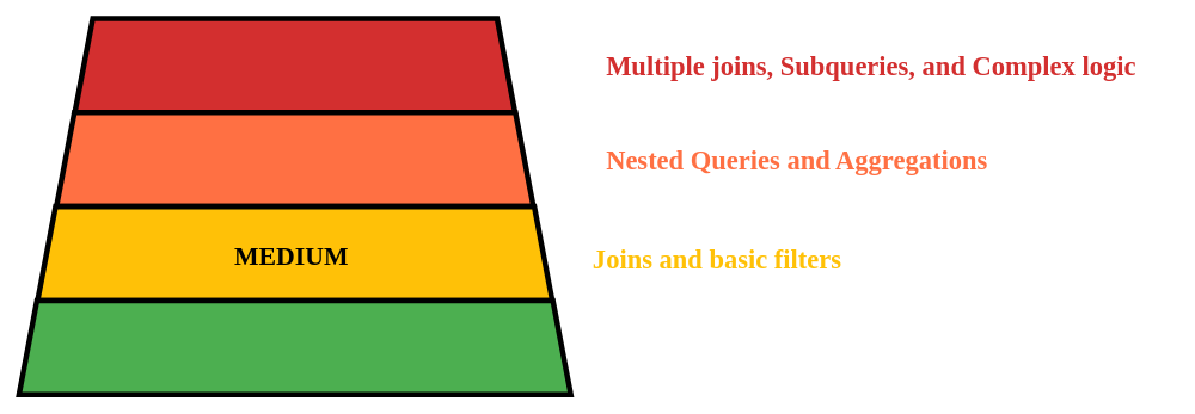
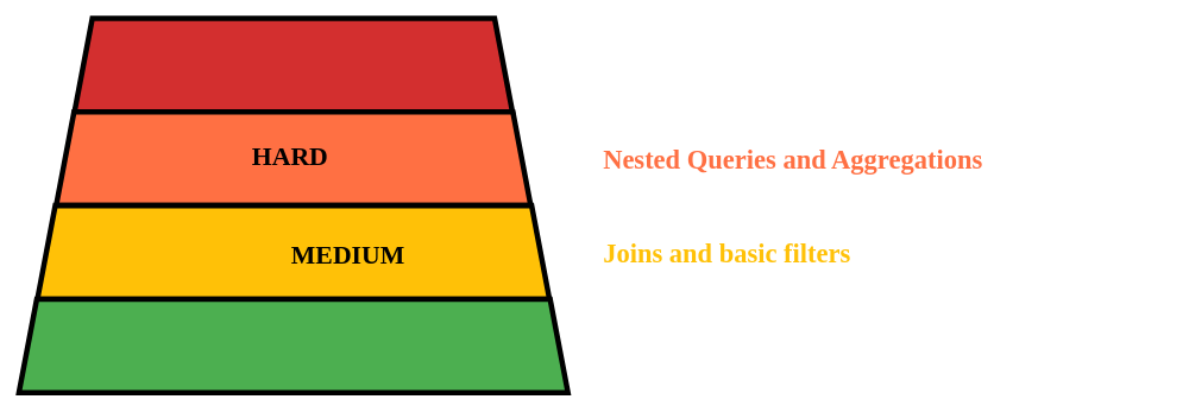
- <mxCell id="10" value="&lt;font style=&quot;font-size: 30px; color: rgb(211, 47, 47);&quot; face=&quot;Nunito&quot; data-font-src=&quot;https://fonts.googleapis.com/css?family=Nunito&quot;&gt;&lt;b style=&quot;&quot;&gt;Multiple joins, Subqueries, and Complex logic&lt;/b&gt;&lt;/font&gt;" style="text;html=1;align=left;verticalAlign=middle;whiteSpace=wrap;rounded=0;strokeWidth=3;" vertex="1" parent="1"><mxGeometry x="674" y="51" width="637" height="43" as="geometry" /></mxCell>
+ <mxCell id="6" value="&lt;font data-font-src=&quot;https://fonts.googleapis.com/css?family=Nunito&quot; face=&quot;Nunito&quot; style=&quot;font-size: 29px;&quot;&gt;&lt;b&gt;HARD&lt;/b&gt;&lt;/font&gt;" style="text;html=1;align=center;verticalAlign=middle;whiteSpace=wrap;rounded=0;" vertex="1" parent="1"><mxGeometry x="245.25" y="153" width="160" height="43" as="geometry" /></mxCell>
- <mxCell id="7" value="&lt;font face=&quot;Nunito&quot; style=&quot;font-size: 29px;&quot;&gt;&lt;b&gt;MEDIUM&lt;/b&gt;&lt;/font&gt;" style="text;html=1;align=center;verticalAlign=middle;whiteSpace=wrap;rounded=0;" vertex="1" parent="1"><mxGeometry x="245.25" y="264" width="160" height="43" as="geometry" /></mxCell>
+ <mxCell id="7" value="&lt;font face=&quot;Nunito&quot; style=&quot;font-size: 29px;&quot;&gt;&lt;b&gt;MEDIUM&lt;/b&gt;&lt;/font&gt;" style="text;html=1;align=center;verticalAlign=middle;whiteSpace=wrap;rounded=0;" vertex="1" parent="1"><mxGeometry x="310.25" y="264" width="160" height="43" as="geometry" /></mxCell>
- <mxCell id="8" value="&lt;font style=&quot;font-size: 30px; color: rgb(255, 193, 7);&quot; face=&quot;Nunito&quot; data-font-src=&quot;https://fonts.googleapis.com/css?family=Nunito&quot;&gt;&lt;b style=&quot;&quot;&gt;Joins and basic filters&lt;/b&gt;&lt;/font&gt;" style="text;html=1;align=left;verticalAlign=middle;whiteSpace=wrap;rounded=0;strokeWidth=3;" vertex="1" parent="1"><mxGeometry x="659" y="266" width="546" height="43" as="geometry" /></mxCell>
+ <mxCell id="8" value="&lt;font style=&quot;font-size: 30px; color: rgb(255, 193, 7);&quot; face=&quot;Nunito&quot; data-font-src=&quot;https://fonts.googleapis.com/css?family=Nunito&quot;&gt;&lt;b style=&quot;&quot;&gt;Joins and basic filters&lt;/b&gt;&lt;/font&gt;" style="text;html=1;align=left;verticalAlign=middle;whiteSpace=wrap;rounded=0;strokeWidth=3;" vertex="1" parent="1"><mxGeometry x="674" y="261" width="546" height="43" as="geometry" /></mxCell>
